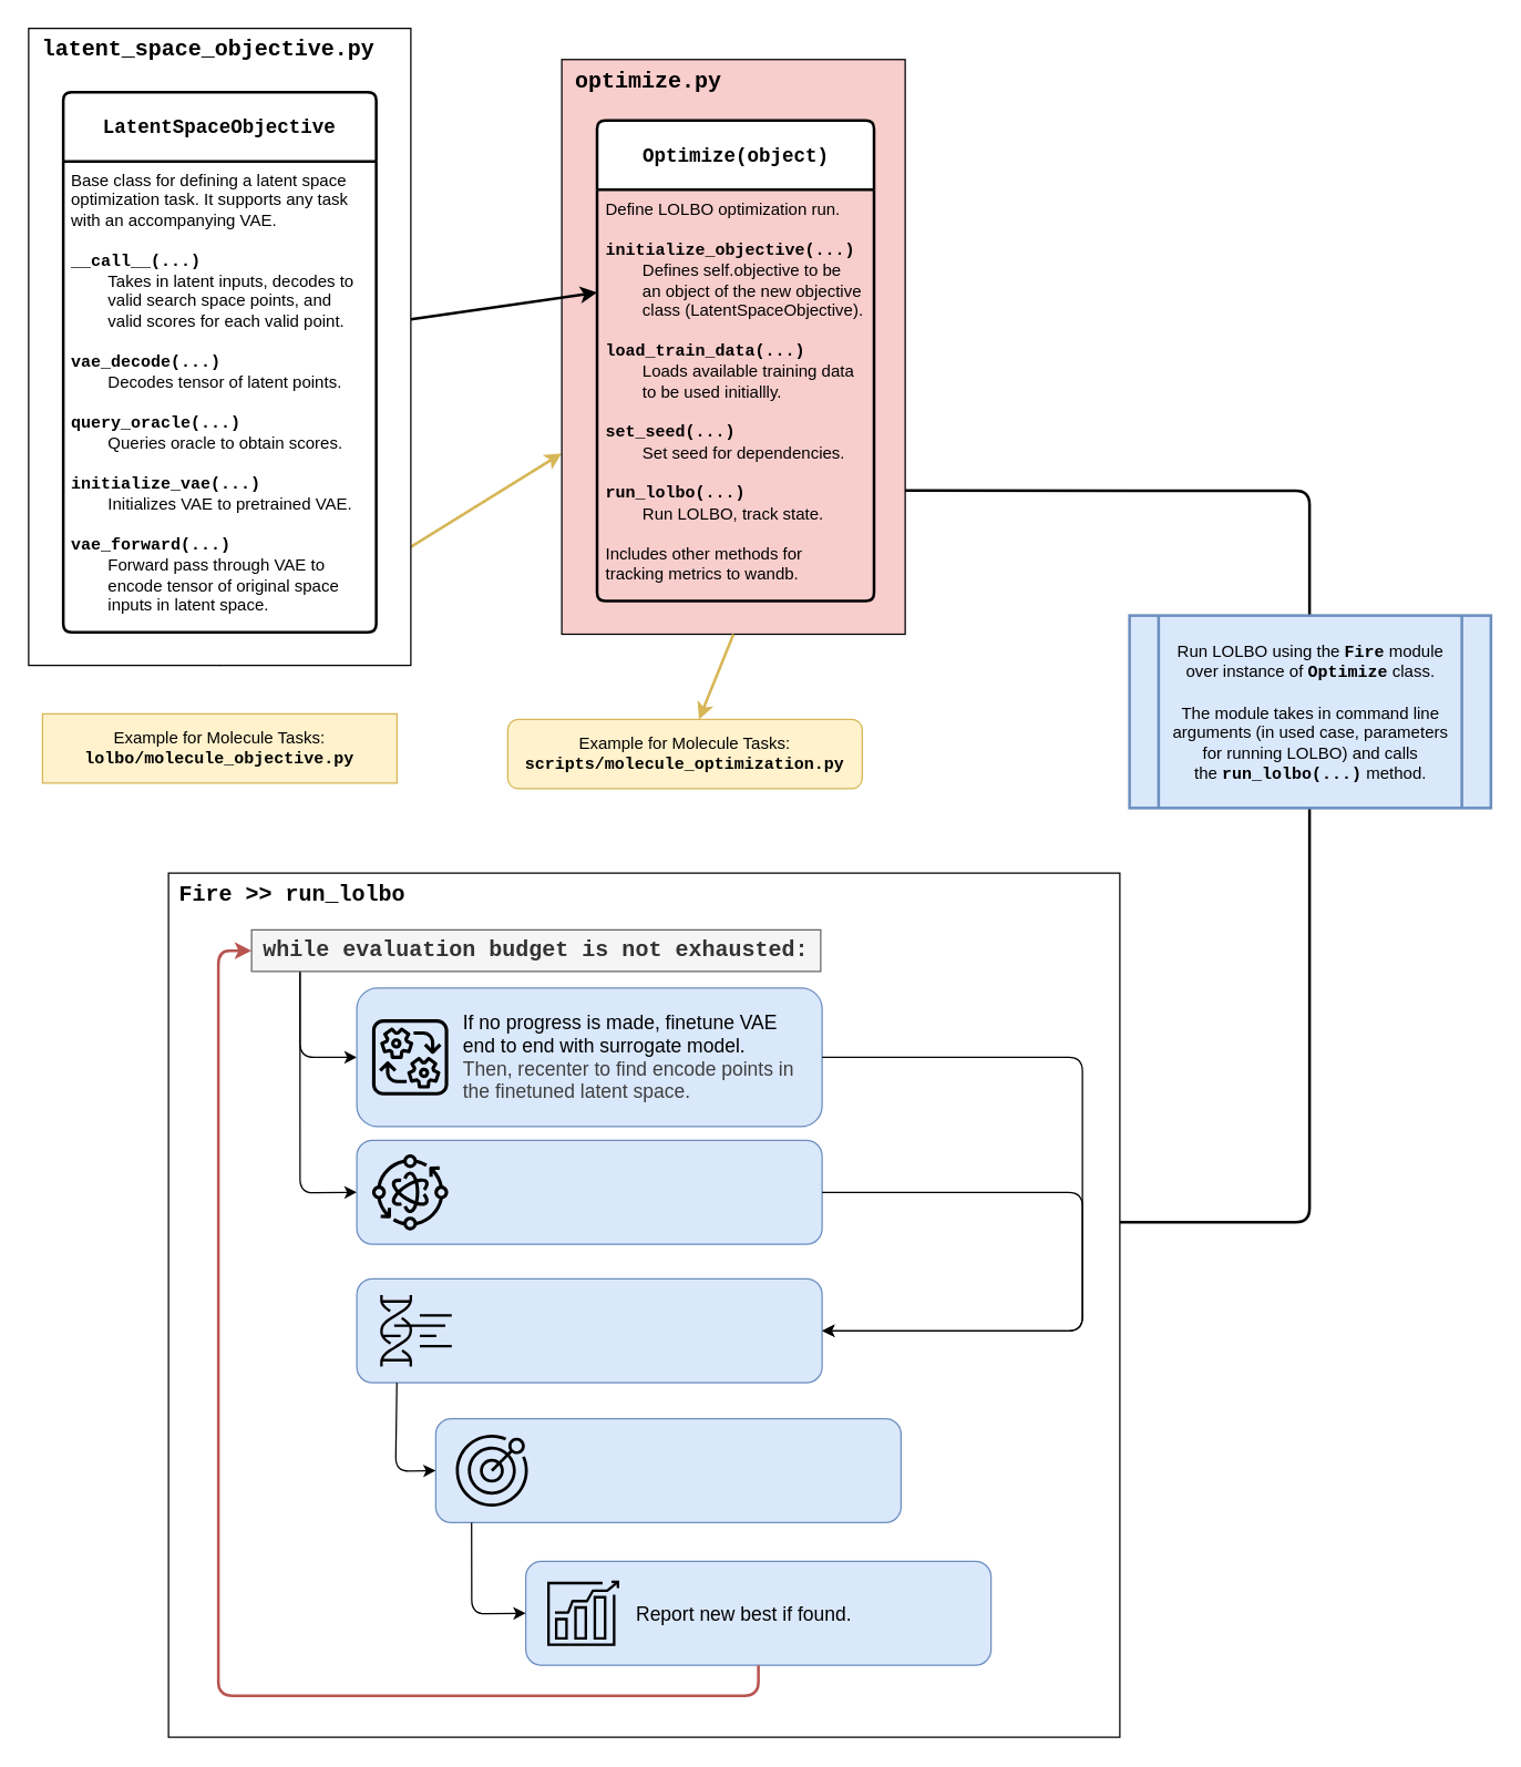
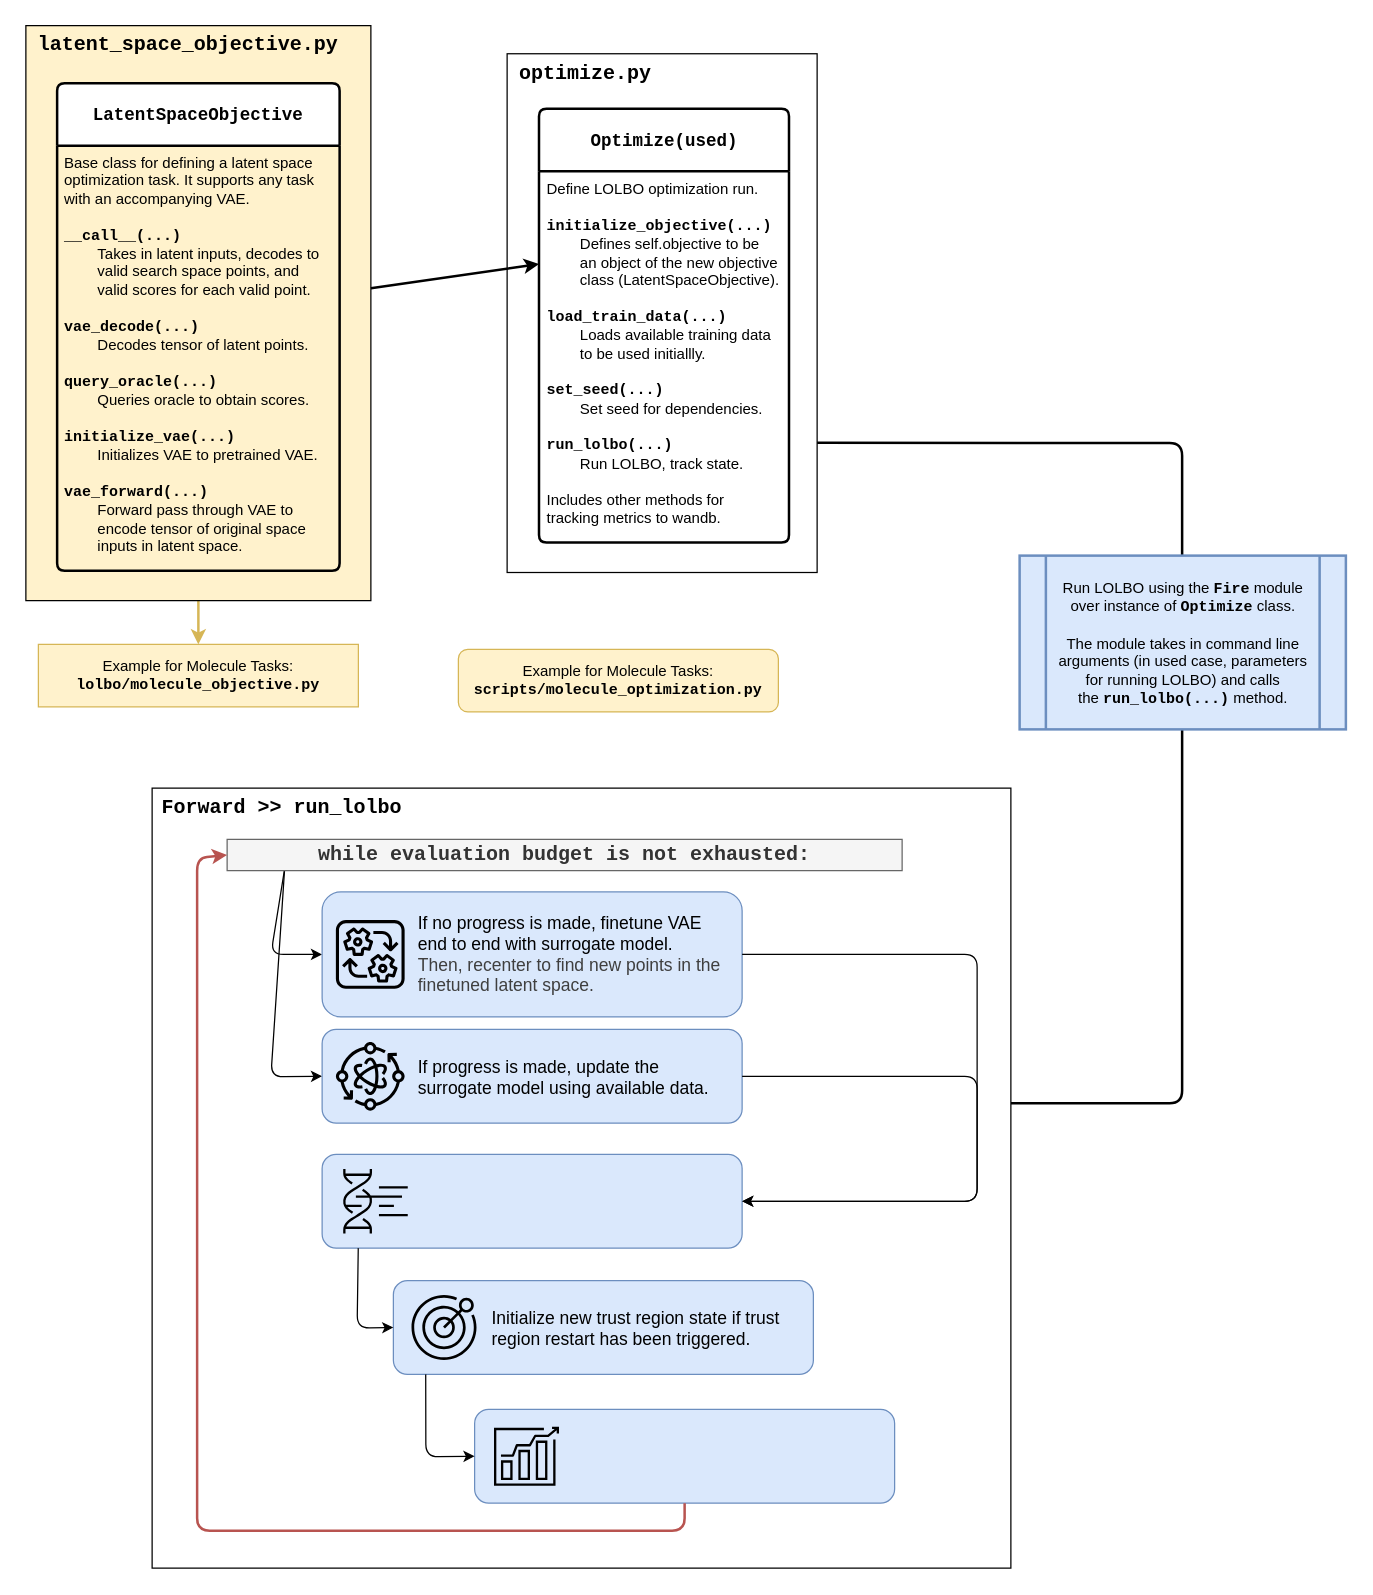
- <mxCell id="6" value="&lt;font face=&quot;Courier New&quot;&gt;&lt;b&gt;Optimize(object)&lt;/b&gt;&lt;/font&gt;" style="swimlane;childLayout=stackLayout;horizontal=1;startSize=50;horizontalStack=0;rounded=1;fontSize=14;fontStyle=0;strokeWidth=2;resizeParent=0;resizeLast=1;shadow=0;dashed=0;align=center;arcSize=4;whiteSpace=wrap;html=1;" vertex="1" parent="4"><mxGeometry x="25.5" y="44" width="200" height="347" as="geometry" /></mxCell>
+ <mxCell id="6" value="&lt;font face=&quot;Courier New&quot;&gt;&lt;b&gt;Optimize(used)&lt;/b&gt;&lt;/font&gt;" style="swimlane;childLayout=stackLayout;horizontal=1;startSize=50;horizontalStack=0;rounded=1;fontSize=14;fontStyle=0;strokeWidth=2;resizeParent=0;resizeLast=1;shadow=0;dashed=0;align=center;arcSize=4;whiteSpace=wrap;html=1;" vertex="1" parent="4"><mxGeometry x="25.5" y="44" width="200" height="347" as="geometry" /></mxCell>
- <mxCell id="3" value="&lt;font face=&quot;Courier New&quot; style=&quot;font-size: 16px;&quot;&gt;&lt;b&gt;latent_space_objective.py&lt;/b&gt;&lt;/font&gt;" style="rounded=0;whiteSpace=wrap;html=1;align=left;verticalAlign=top;spacingTop=0;spacingLeft=8;" vertex="1" parent="1"><mxGeometry x="20" y="20" width="276" height="460" as="geometry" /></mxCell>
+ <mxCell id="3" value="&lt;font face=&quot;Courier New&quot; style=&quot;font-size: 16px;&quot;&gt;&lt;b&gt;latent_space_objective.py&lt;/b&gt;&lt;/font&gt;" style="rounded=0;whiteSpace=wrap;html=1;align=left;verticalAlign=top;spacingTop=0;spacingLeft=8;fillColor=#fff2cc;" vertex="1" parent="1"><mxGeometry x="20" y="20" width="276" height="460" as="geometry" /></mxCell>
- <mxCell id="5" value="&lt;font face=&quot;Courier New&quot; style=&quot;font-size: 16px;&quot;&gt;&lt;b&gt;optimize.py&lt;/b&gt;&lt;/font&gt;" style="rounded=0;whiteSpace=wrap;html=1;align=left;verticalAlign=top;spacingTop=0;spacingLeft=8;fillColor=#f8cecc;" vertex="1" parent="4"><mxGeometry width="248" height="415" as="geometry" /></mxCell>
+ <mxCell id="5" value="&lt;font face=&quot;Courier New&quot; style=&quot;font-size: 16px;&quot;&gt;&lt;b&gt;optimize.py&lt;/b&gt;&lt;/font&gt;" style="rounded=0;whiteSpace=wrap;html=1;align=left;verticalAlign=top;spacingTop=0;spacingLeft=8;" vertex="1" parent="4"><mxGeometry width="248" height="415" as="geometry" /></mxCell>
- <mxCell id="2" style="edgeStyle=none;html=1;exitX=0.5;exitY=1;exitDx=0;exitDy=0;fillColor=#fff2cc;strokeColor=#d6b656;strokeWidth=2;" edge="1" parent="1" source="3" target="5"><mxGeometry relative="1" as="geometry" /></mxCell>
+ <mxCell id="2" style="edgeStyle=none;html=1;exitX=0.5;exitY=1;exitDx=0;exitDy=0;fillColor=#fff2cc;strokeColor=#d6b656;strokeWidth=2;" edge="1" parent="1" source="3" target="10"><mxGeometry relative="1" as="geometry" /></mxCell>
- <mxCell id="12" style="edgeStyle=none;html=1;exitX=0.5;exitY=1;exitDx=0;exitDy=0;fillColor=#fff2cc;strokeColor=#d6b656;strokeWidth=2;" edge="1" parent="1" source="5" target="11"><mxGeometry relative="1" as="geometry" /></mxCell>
- <mxCell id="17" value="&lt;font face=&quot;Courier New&quot; style=&quot;font-size: 16px;&quot;&gt;&lt;b&gt;Fire &amp;gt;&amp;gt; run_lolbo&lt;/b&gt;&lt;/font&gt;" style="rounded=0;whiteSpace=wrap;html=1;align=left;verticalAlign=top;spacingLeft=6;movable=1;resizable=1;rotatable=1;deletable=1;editable=1;locked=0;connectable=1;" vertex="1" parent="16"><mxGeometry width="687" height="624" as="geometry" /></mxCell>
+ <mxCell id="17" value="&lt;font face=&quot;Courier New&quot; style=&quot;font-size: 16px;&quot;&gt;&lt;b&gt;Forward &amp;gt;&amp;gt; run_lolbo&lt;/b&gt;&lt;/font&gt;" style="rounded=0;whiteSpace=wrap;html=1;align=left;verticalAlign=top;spacingLeft=6;movable=1;resizable=1;rotatable=1;deletable=1;editable=1;locked=0;connectable=1;" vertex="1" parent="16"><mxGeometry width="687" height="624" as="geometry" /></mxCell>
- <mxCell id="20" value="while evaluation budget is not exhausted:" style="whiteSpace=wrap;html=1;fontSize=16;align=center;fontFamily=Courier New;fontStyle=1;strokeColor=#666666;fillColor=#f5f5f5;fontColor=#333333;" vertex="1" parent="16"><mxGeometry x="60" y="41" width="411" height="30" as="geometry" /></mxCell>
+ <mxCell id="20" value="while evaluation budget is not exhausted:" style="whiteSpace=wrap;html=1;fontSize=16;align=center;fontFamily=Courier New;fontStyle=1;strokeColor=#666666;fillColor=#f5f5f5;fontColor=#333333;" vertex="1" parent="16"><mxGeometry x="60" y="41" width="540" height="25" as="geometry" /></mxCell>
- <mxCell id="24" value="If no progress is made, finetune VAE end to end with surrogate model.&lt;div&gt;&lt;span style=&quot;color: rgb(63, 63, 63); background-color: transparent;&quot;&gt;Then, recenter to find encode points in the finetuned latent space.&lt;/span&gt;&lt;/div&gt;" style="whiteSpace=wrap;html=1;align=left;strokeColor=none;fillColor=none;fontSize=14;" vertex="1" parent="23"><mxGeometry x="64" width="250" height="76" as="geometry" /></mxCell>
+ <mxCell id="24" value="If no progress is made, finetune VAE end to end with surrogate model.&lt;div&gt;&lt;span style=&quot;color: rgb(63, 63, 63); background-color: transparent;&quot;&gt;Then, recenter to find new points in the finetuned latent space.&lt;/span&gt;&lt;/div&gt;" style="whiteSpace=wrap;html=1;align=left;strokeColor=none;fillColor=none;fontSize=14;" vertex="1" parent="23"><mxGeometry x="64" width="250" height="76" as="geometry" /></mxCell>
+ <mxCell id="29" value="If progress is made, update the surrogate model using available data." style="whiteSpace=wrap;html=1;align=left;strokeColor=none;fillColor=none;fontSize=14;" vertex="1" parent="28"><mxGeometry x="64" y="8" width="250" height="39" as="geometry" /></mxCell>
+ <mxCell id="43" value="Initialize new trust region state if trust region restart has been triggered." style="whiteSpace=wrap;html=1;align=left;strokeColor=none;fillColor=none;fontSize=14;" vertex="1" parent="42"><mxGeometry x="69" y="13" width="250" height="39" as="geometry" /></mxCell>
- <mxCell id="39" value="Report new best if found." style="whiteSpace=wrap;html=1;align=left;strokeColor=none;fillColor=none;fontSize=14;" vertex="1" parent="37"><mxGeometry x="69" y="13" width="250" height="39" as="geometry" /></mxCell>
